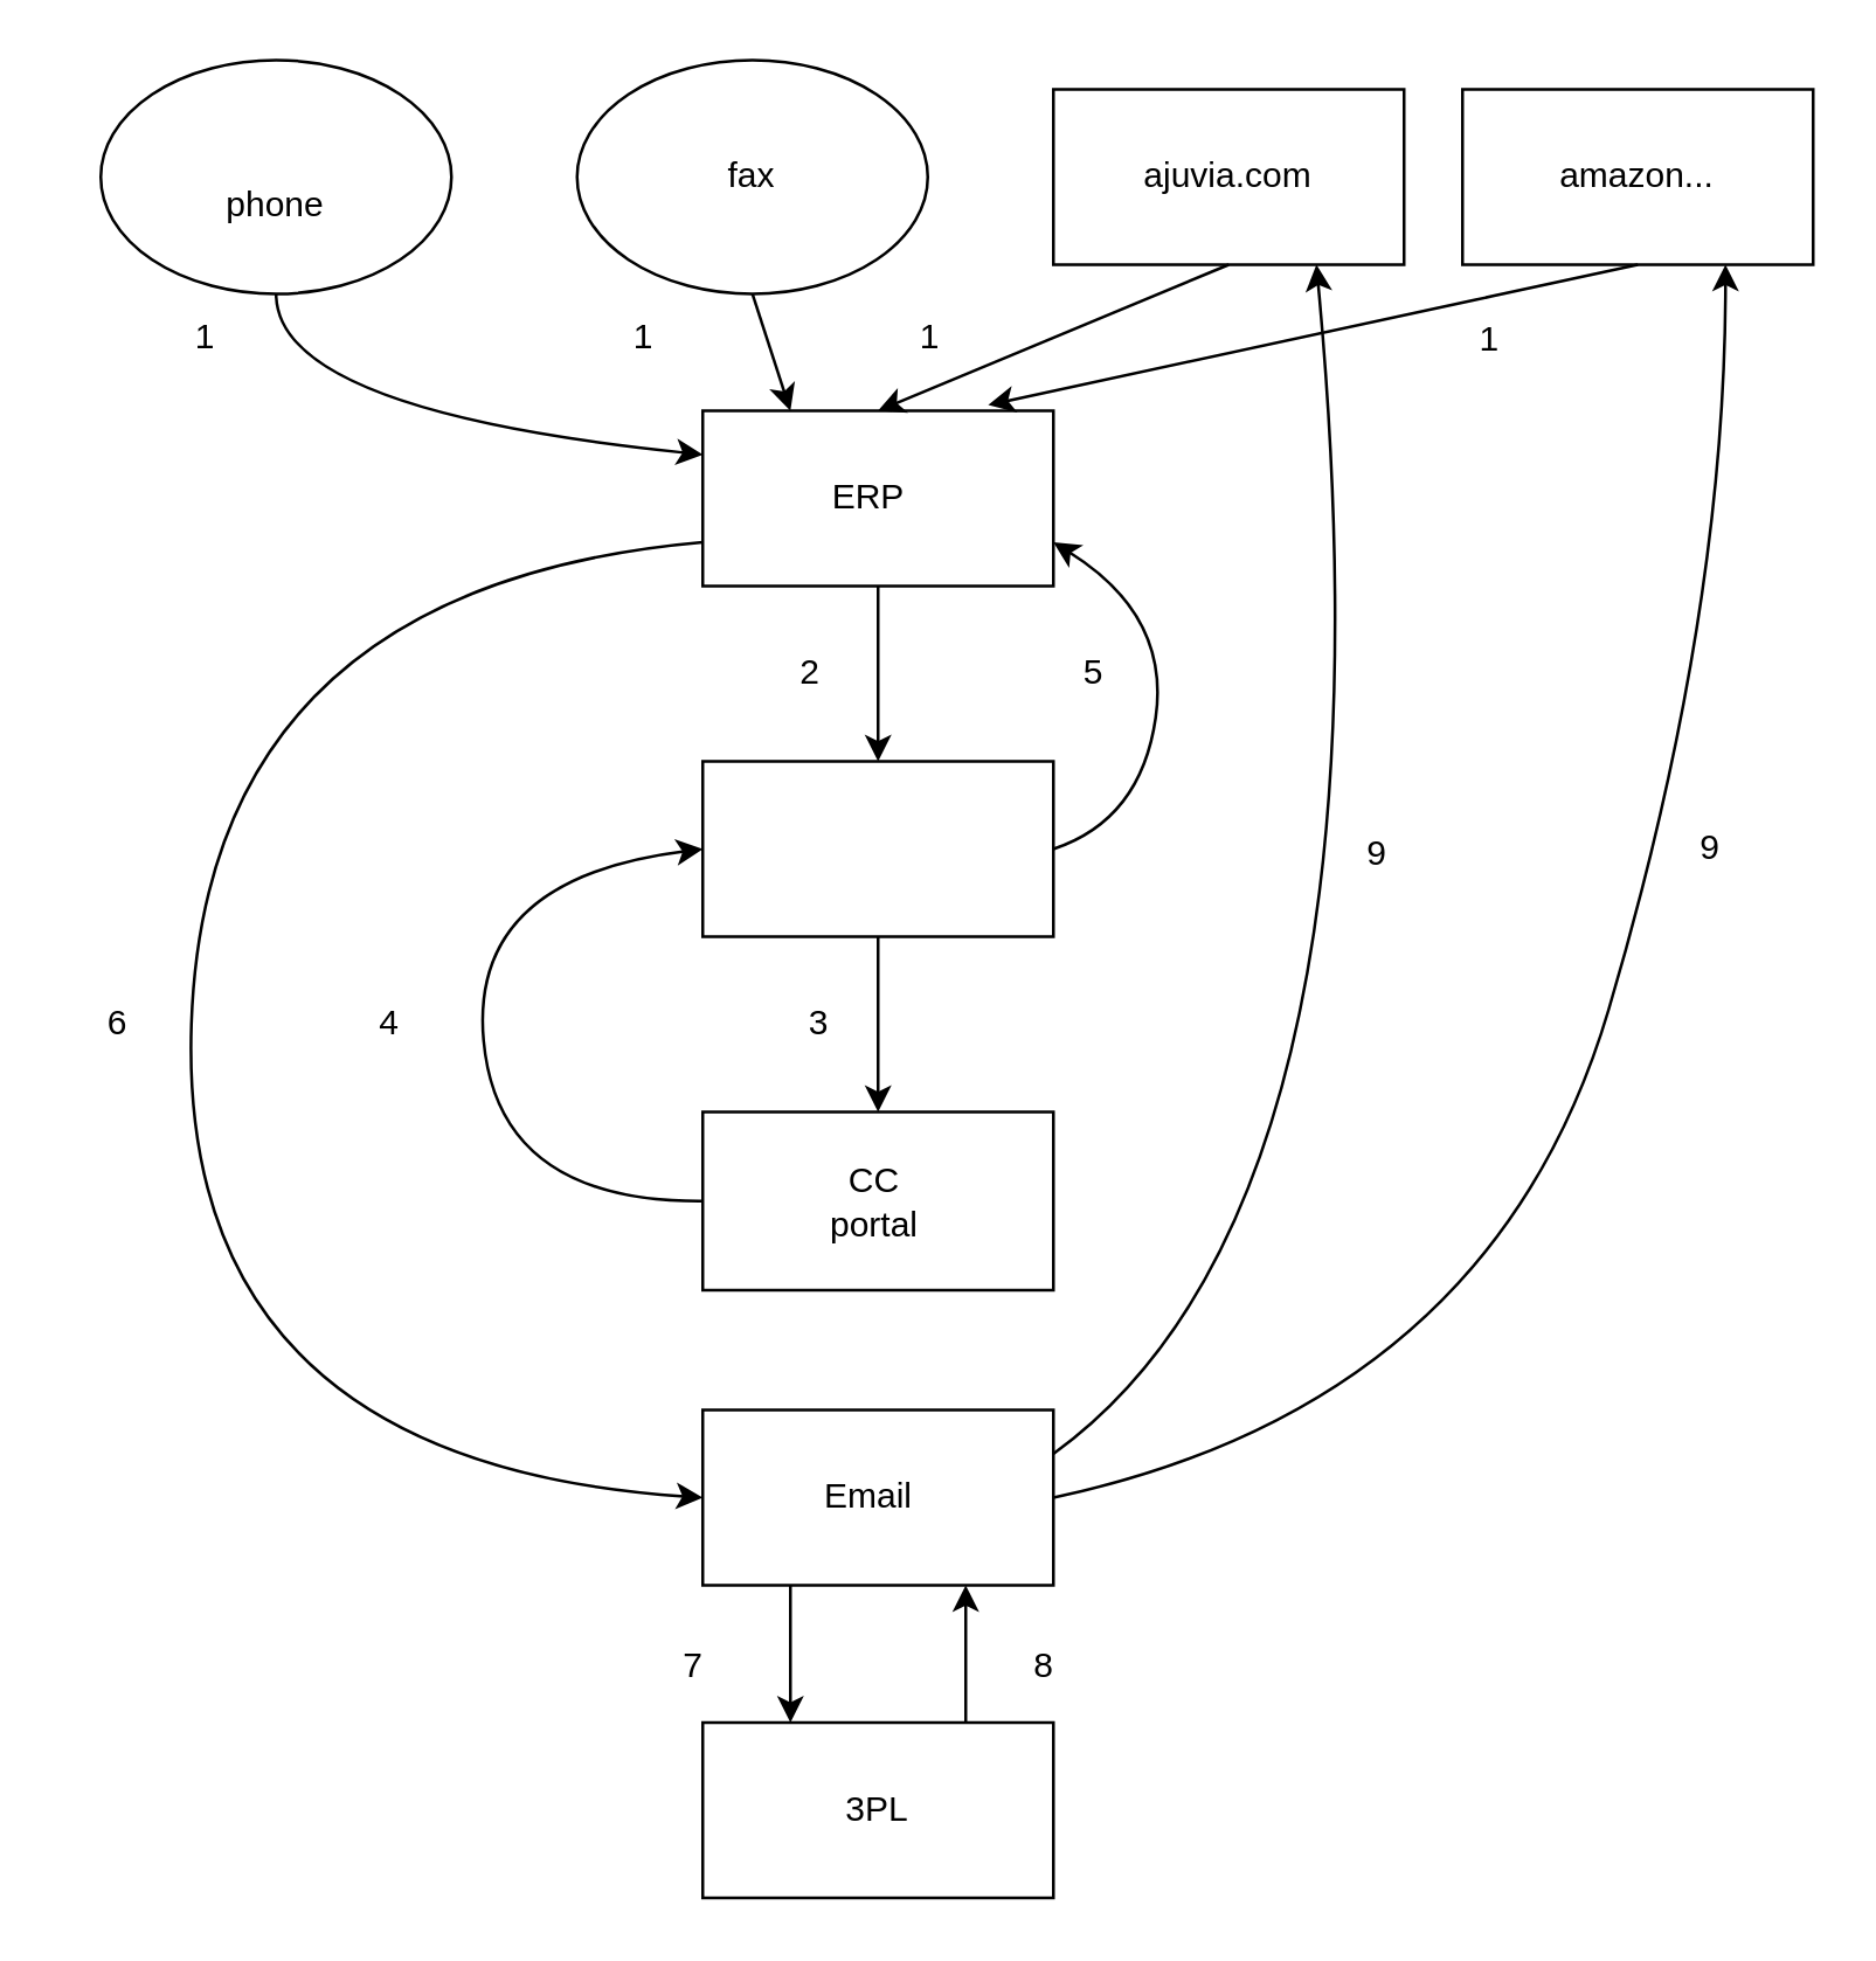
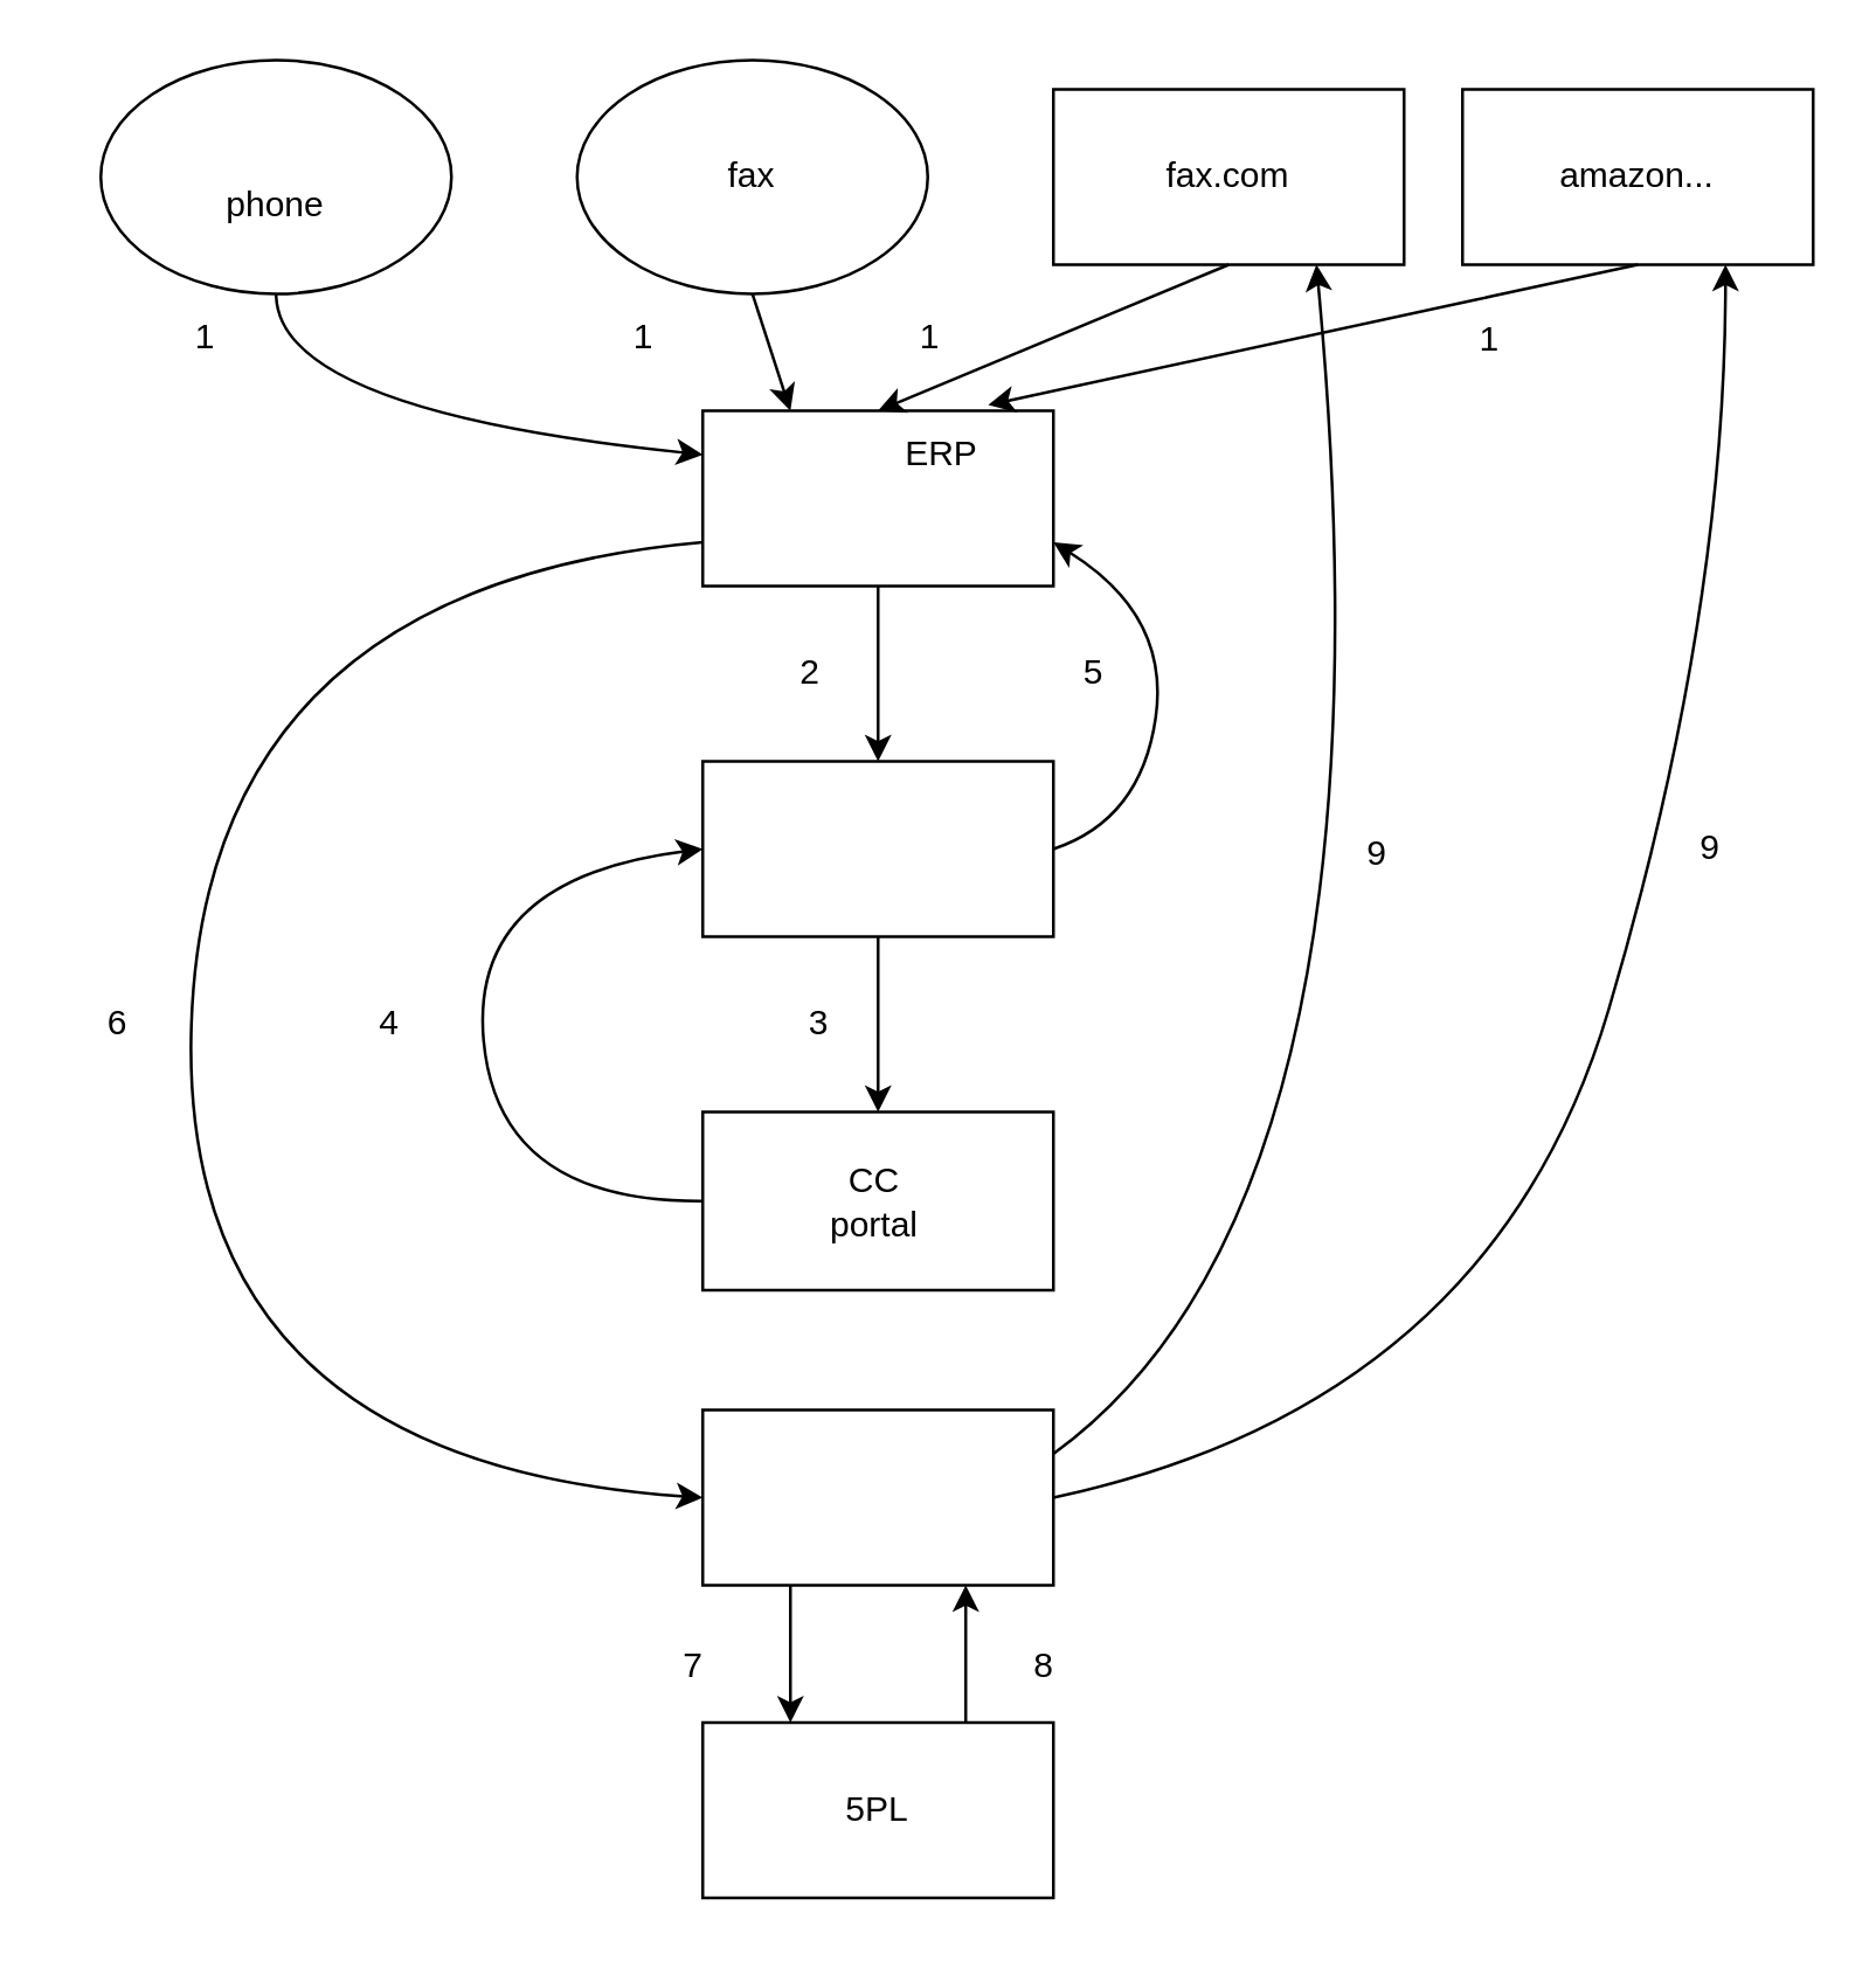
- <mxCell id="22" value="ajuvia.com" style="text;html=1;strokeColor=none;fillColor=none;align=center;verticalAlign=middle;whiteSpace=wrap;rounded=0;" vertex="1" parent="1"><mxGeometry x="400" y="50" width="40" height="20" as="geometry" /></mxCell>
+ <mxCell id="22" value="fax.com" style="text;html=1;strokeColor=none;fillColor=none;align=center;verticalAlign=middle;whiteSpace=wrap;rounded=0;" vertex="1" parent="1"><mxGeometry x="400" y="50" width="40" height="20" as="geometry" /></mxCell>
- <mxCell id="3" value="ERP" style="text;html=1;strokeColor=none;fillColor=none;align=center;verticalAlign=middle;whiteSpace=wrap;rounded=0;" vertex="1" parent="1"><mxGeometry x="277" y="160" width="40" height="20" as="geometry" /></mxCell>
+ <mxCell id="3" value="ERP" style="text;html=1;strokeColor=none;fillColor=none;align=center;verticalAlign=middle;whiteSpace=wrap;rounded=0;" vertex="1" parent="1"><mxGeometry x="302" y="145" width="40" height="20" as="geometry" /></mxCell>
- <mxCell id="10" value="Email" style="text;html=1;strokeColor=none;fillColor=none;align=center;verticalAlign=middle;whiteSpace=wrap;rounded=0;" vertex="1" parent="1"><mxGeometry x="277" y="502" width="40" height="20" as="geometry" /></mxCell>
- <mxCell id="8" value="3PL" style="text;html=1;strokeColor=none;fillColor=none;align=center;verticalAlign=middle;whiteSpace=wrap;rounded=0;" vertex="1" parent="1"><mxGeometry x="280" y="609" width="40" height="20" as="geometry" /></mxCell>
+ <mxCell id="8" value="5PL" style="text;html=1;strokeColor=none;fillColor=none;align=center;verticalAlign=middle;whiteSpace=wrap;rounded=0;" vertex="1" parent="1"><mxGeometry x="280" y="609" width="40" height="20" as="geometry" /></mxCell>
